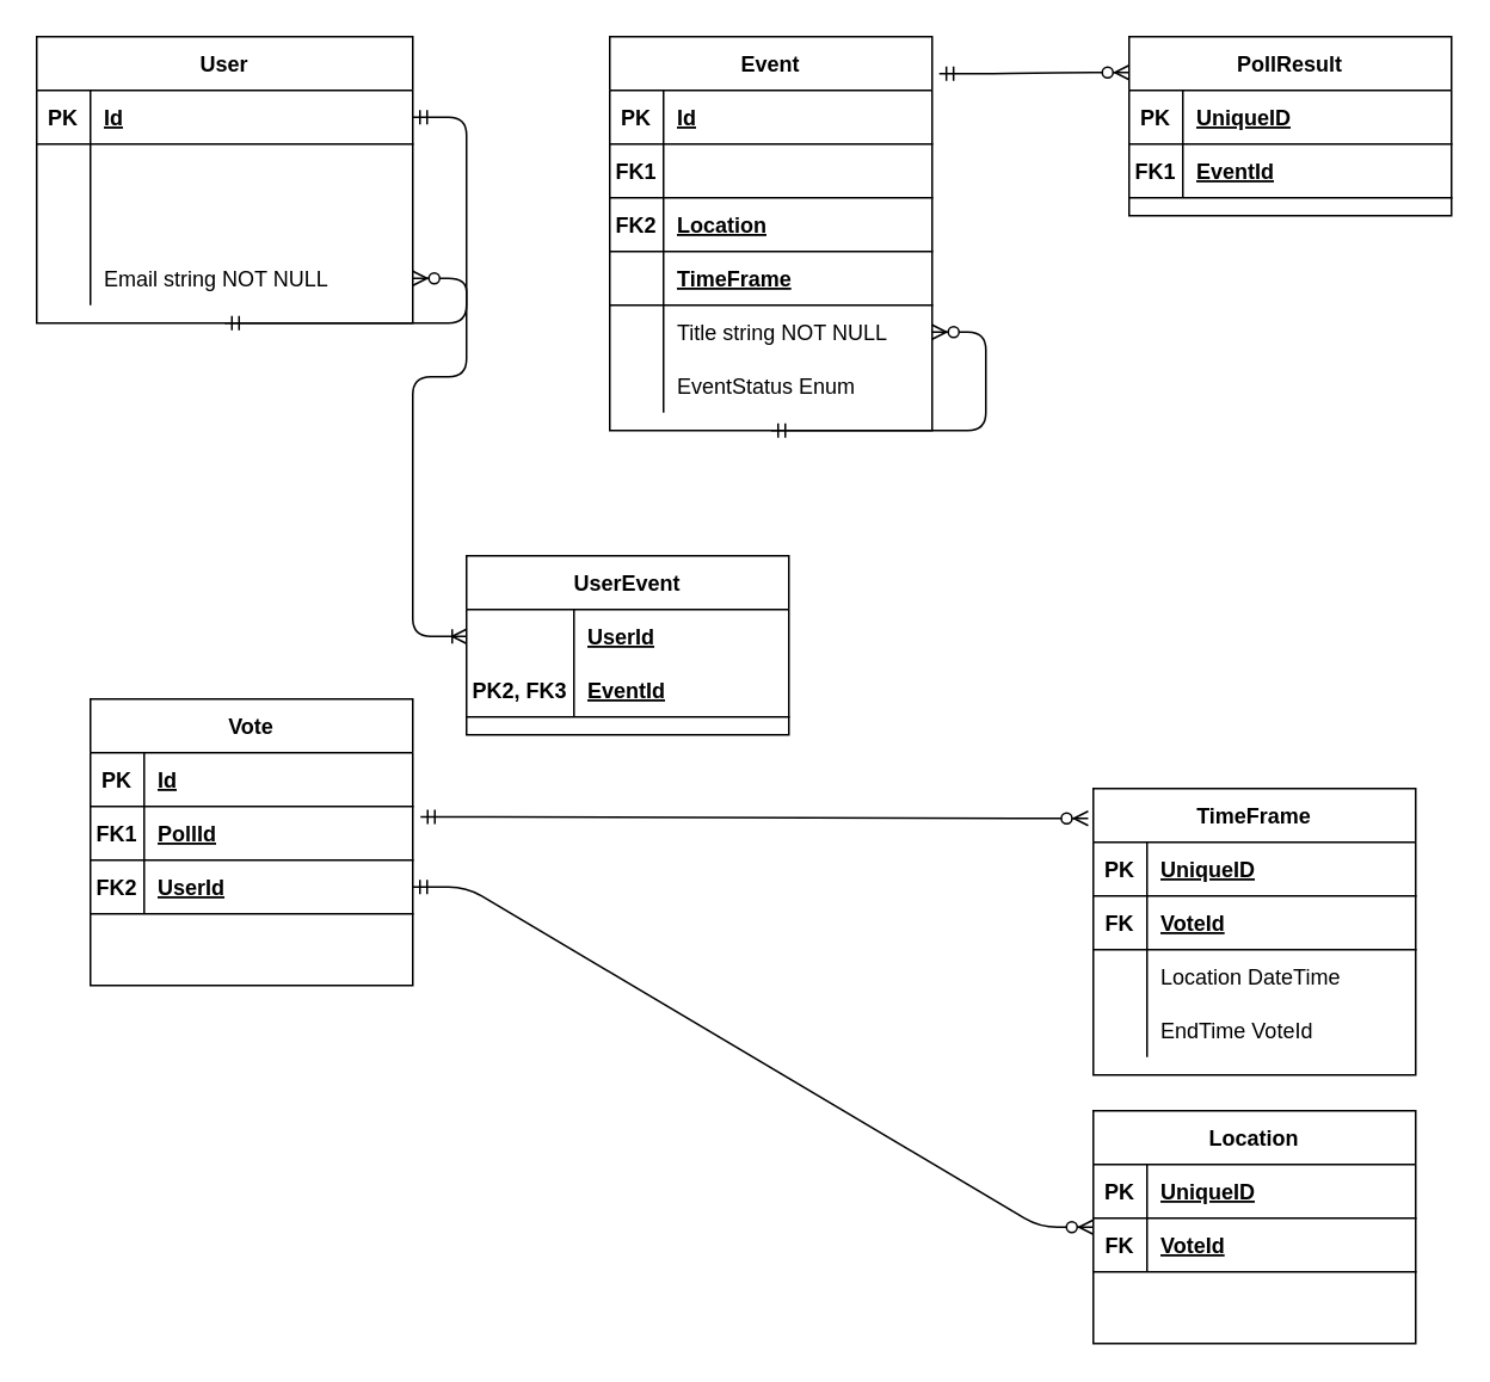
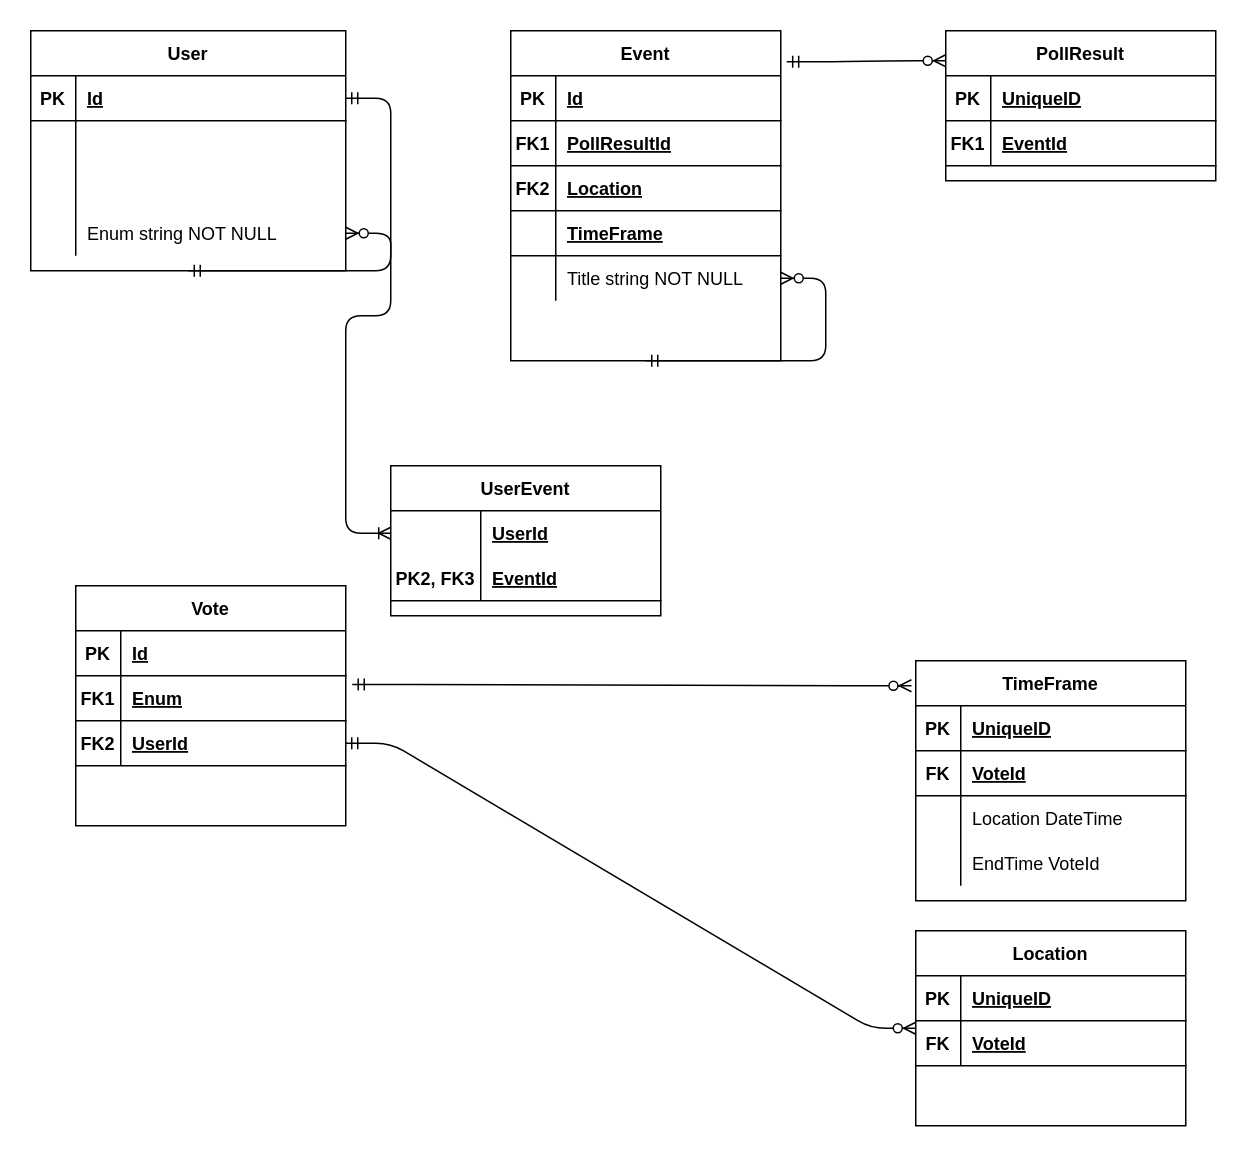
+ <mxCell id="60" value="PollResultId" style="shape=partialRectangle;connectable=0;fillColor=none;top=0;left=0;bottom=0;right=0;align=left;spacingLeft=6;fontStyle=5;overflow=hidden;" parent="58" vertex="1"><mxGeometry x="30" width="150" height="30" as="geometry" /></mxCell>
- <mxCell id="12" value="Email string NOT NULL" style="shape=partialRectangle;connectable=0;fillColor=none;top=0;left=0;bottom=0;right=0;align=left;spacingLeft=6;overflow=hidden;" parent="10" vertex="1"><mxGeometry x="30" width="180" height="30" as="geometry" /></mxCell>
+ <mxCell id="12" value="Enum string NOT NULL" style="shape=partialRectangle;connectable=0;fillColor=none;top=0;left=0;bottom=0;right=0;align=left;spacingLeft=6;overflow=hidden;" parent="10" vertex="1"><mxGeometry x="30" width="180" height="30" as="geometry" /></mxCell>
- <mxCell id="71" value="EventStatus Enum" style="shape=partialRectangle;connectable=0;fillColor=none;top=0;left=0;bottom=0;right=0;align=left;spacingLeft=6;overflow=hidden;" parent="69" vertex="1"><mxGeometry x="30" width="150" height="30" as="geometry" /></mxCell>
- <mxCell id="34" value="PollId" style="shape=partialRectangle;connectable=0;fillColor=none;top=0;left=0;bottom=0;right=0;align=left;spacingLeft=6;fontStyle=5;overflow=hidden;" parent="32" vertex="1"><mxGeometry x="30" width="150" height="30" as="geometry" /></mxCell>
+ <mxCell id="34" value="Enum" style="shape=partialRectangle;connectable=0;fillColor=none;top=0;left=0;bottom=0;right=0;align=left;spacingLeft=6;fontStyle=5;overflow=hidden;" parent="32" vertex="1"><mxGeometry x="30" width="150" height="30" as="geometry" /></mxCell>
